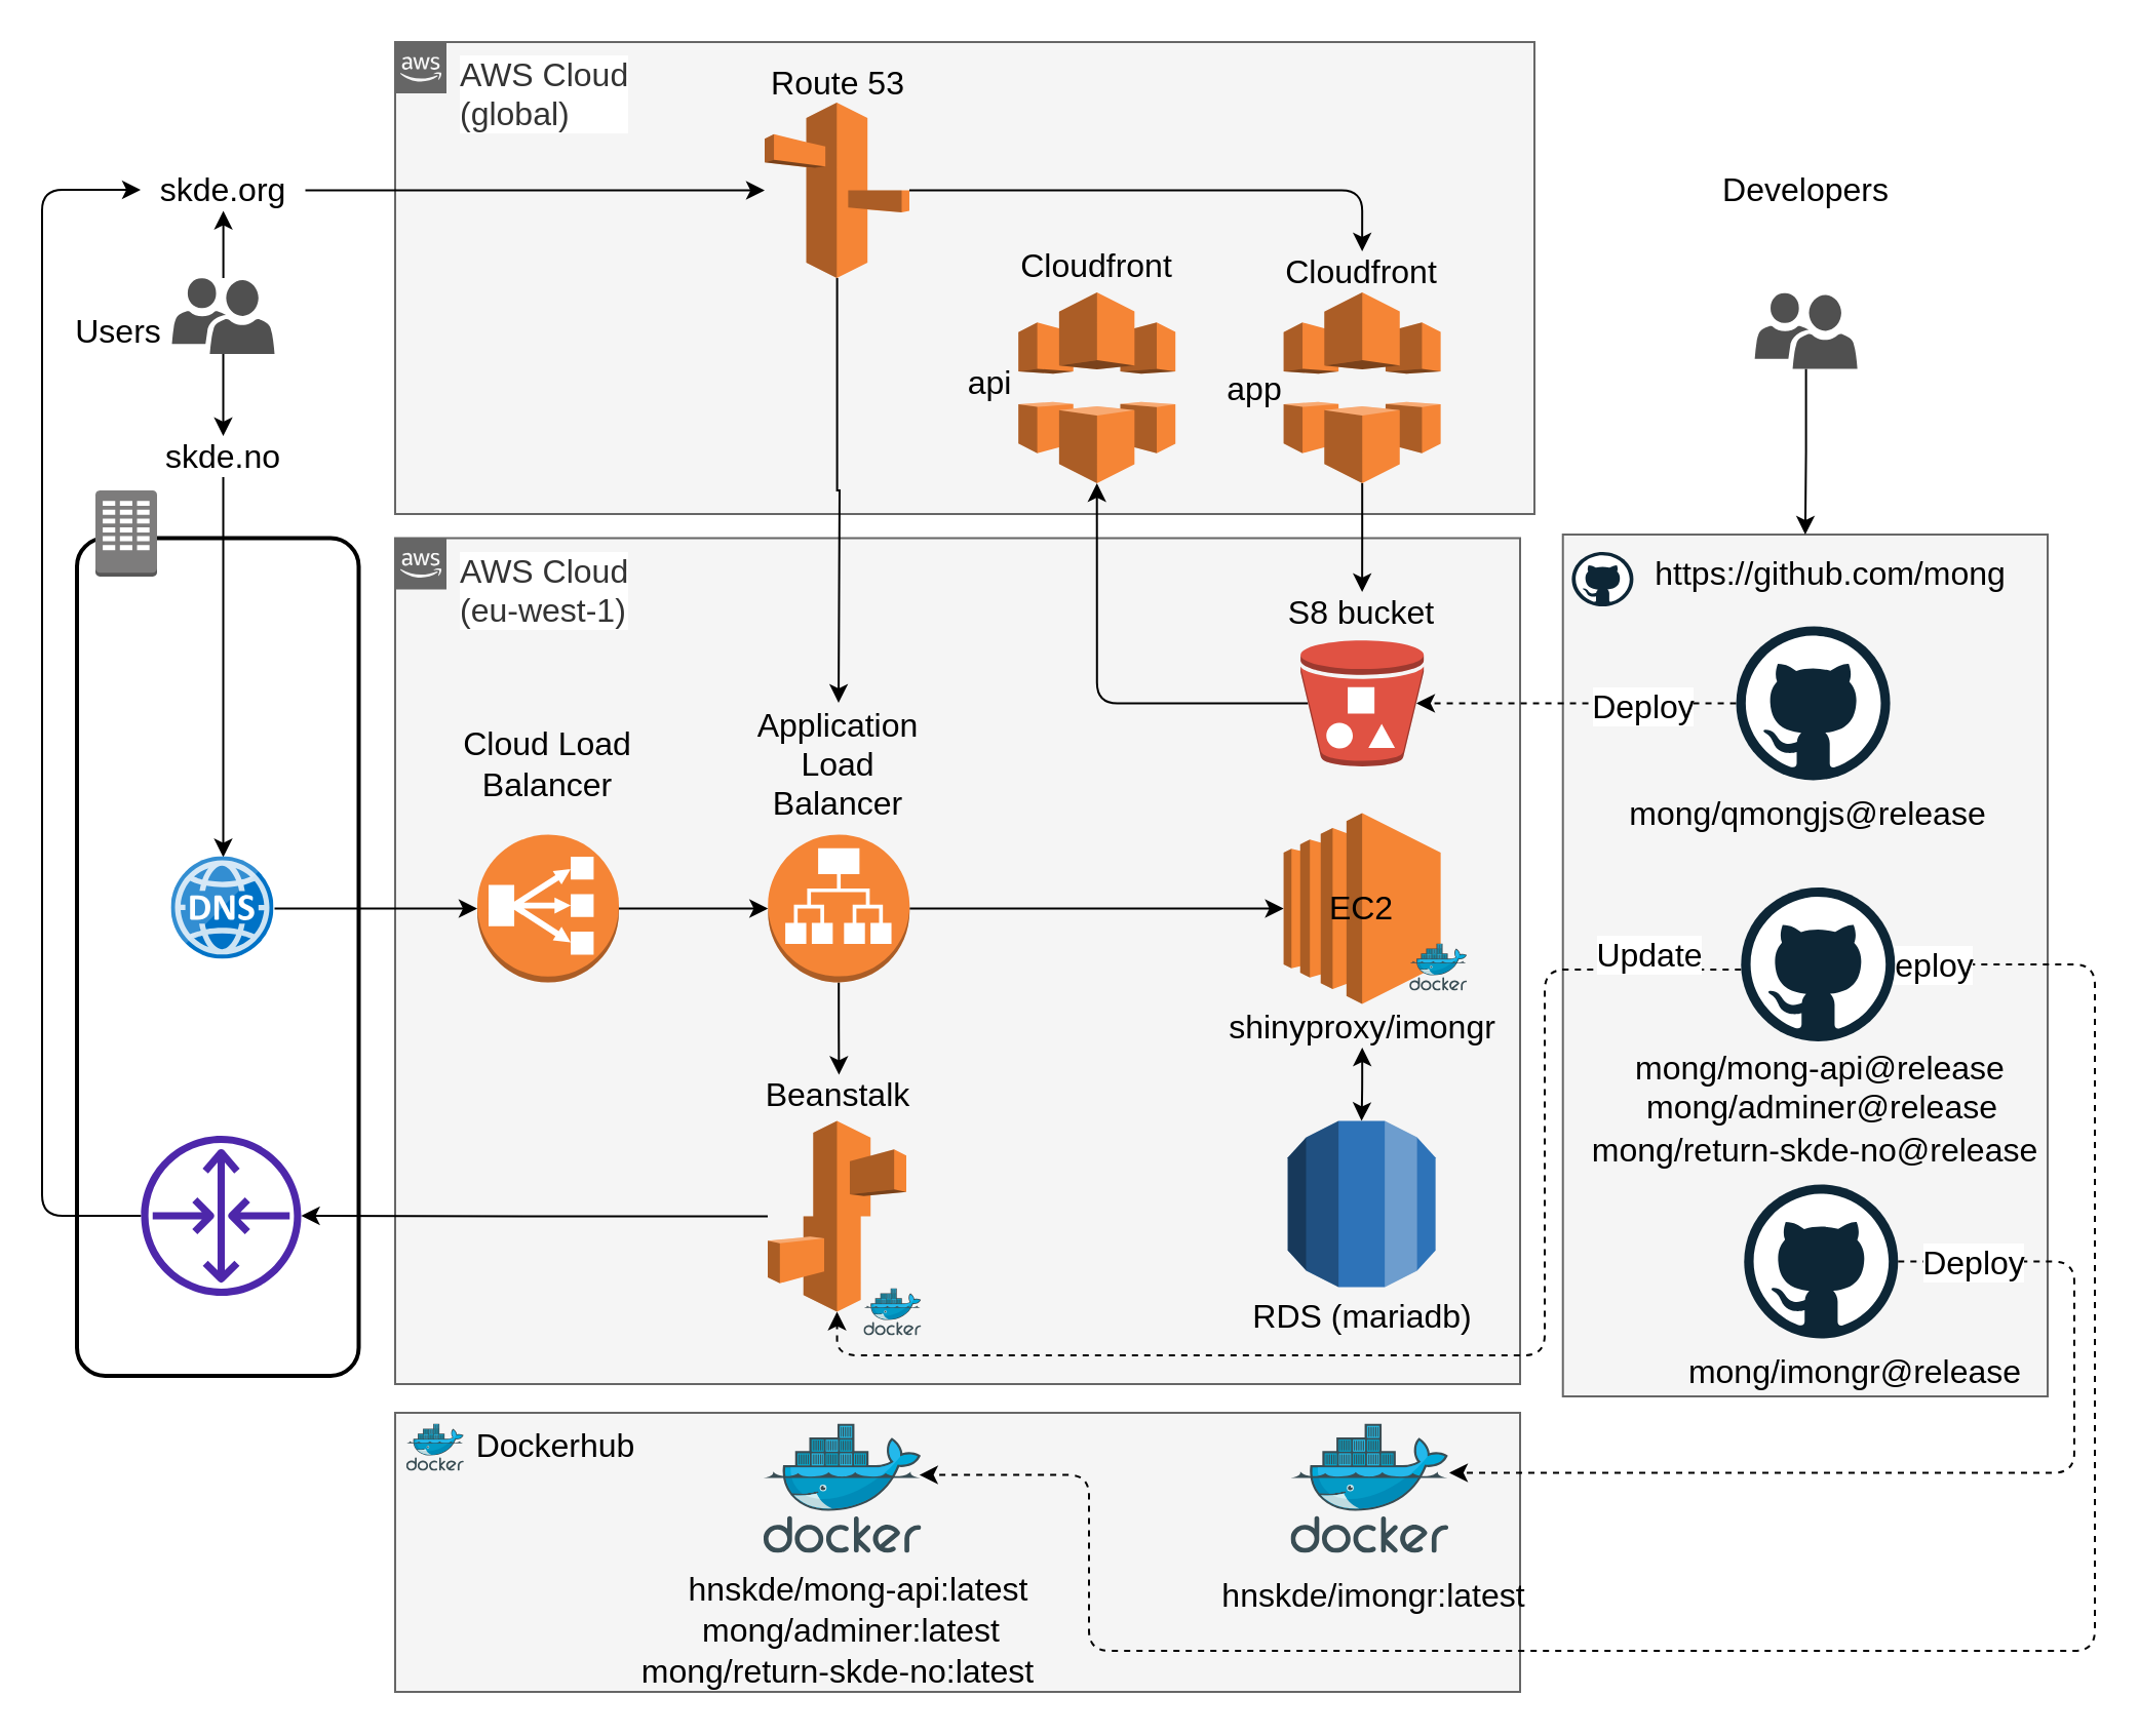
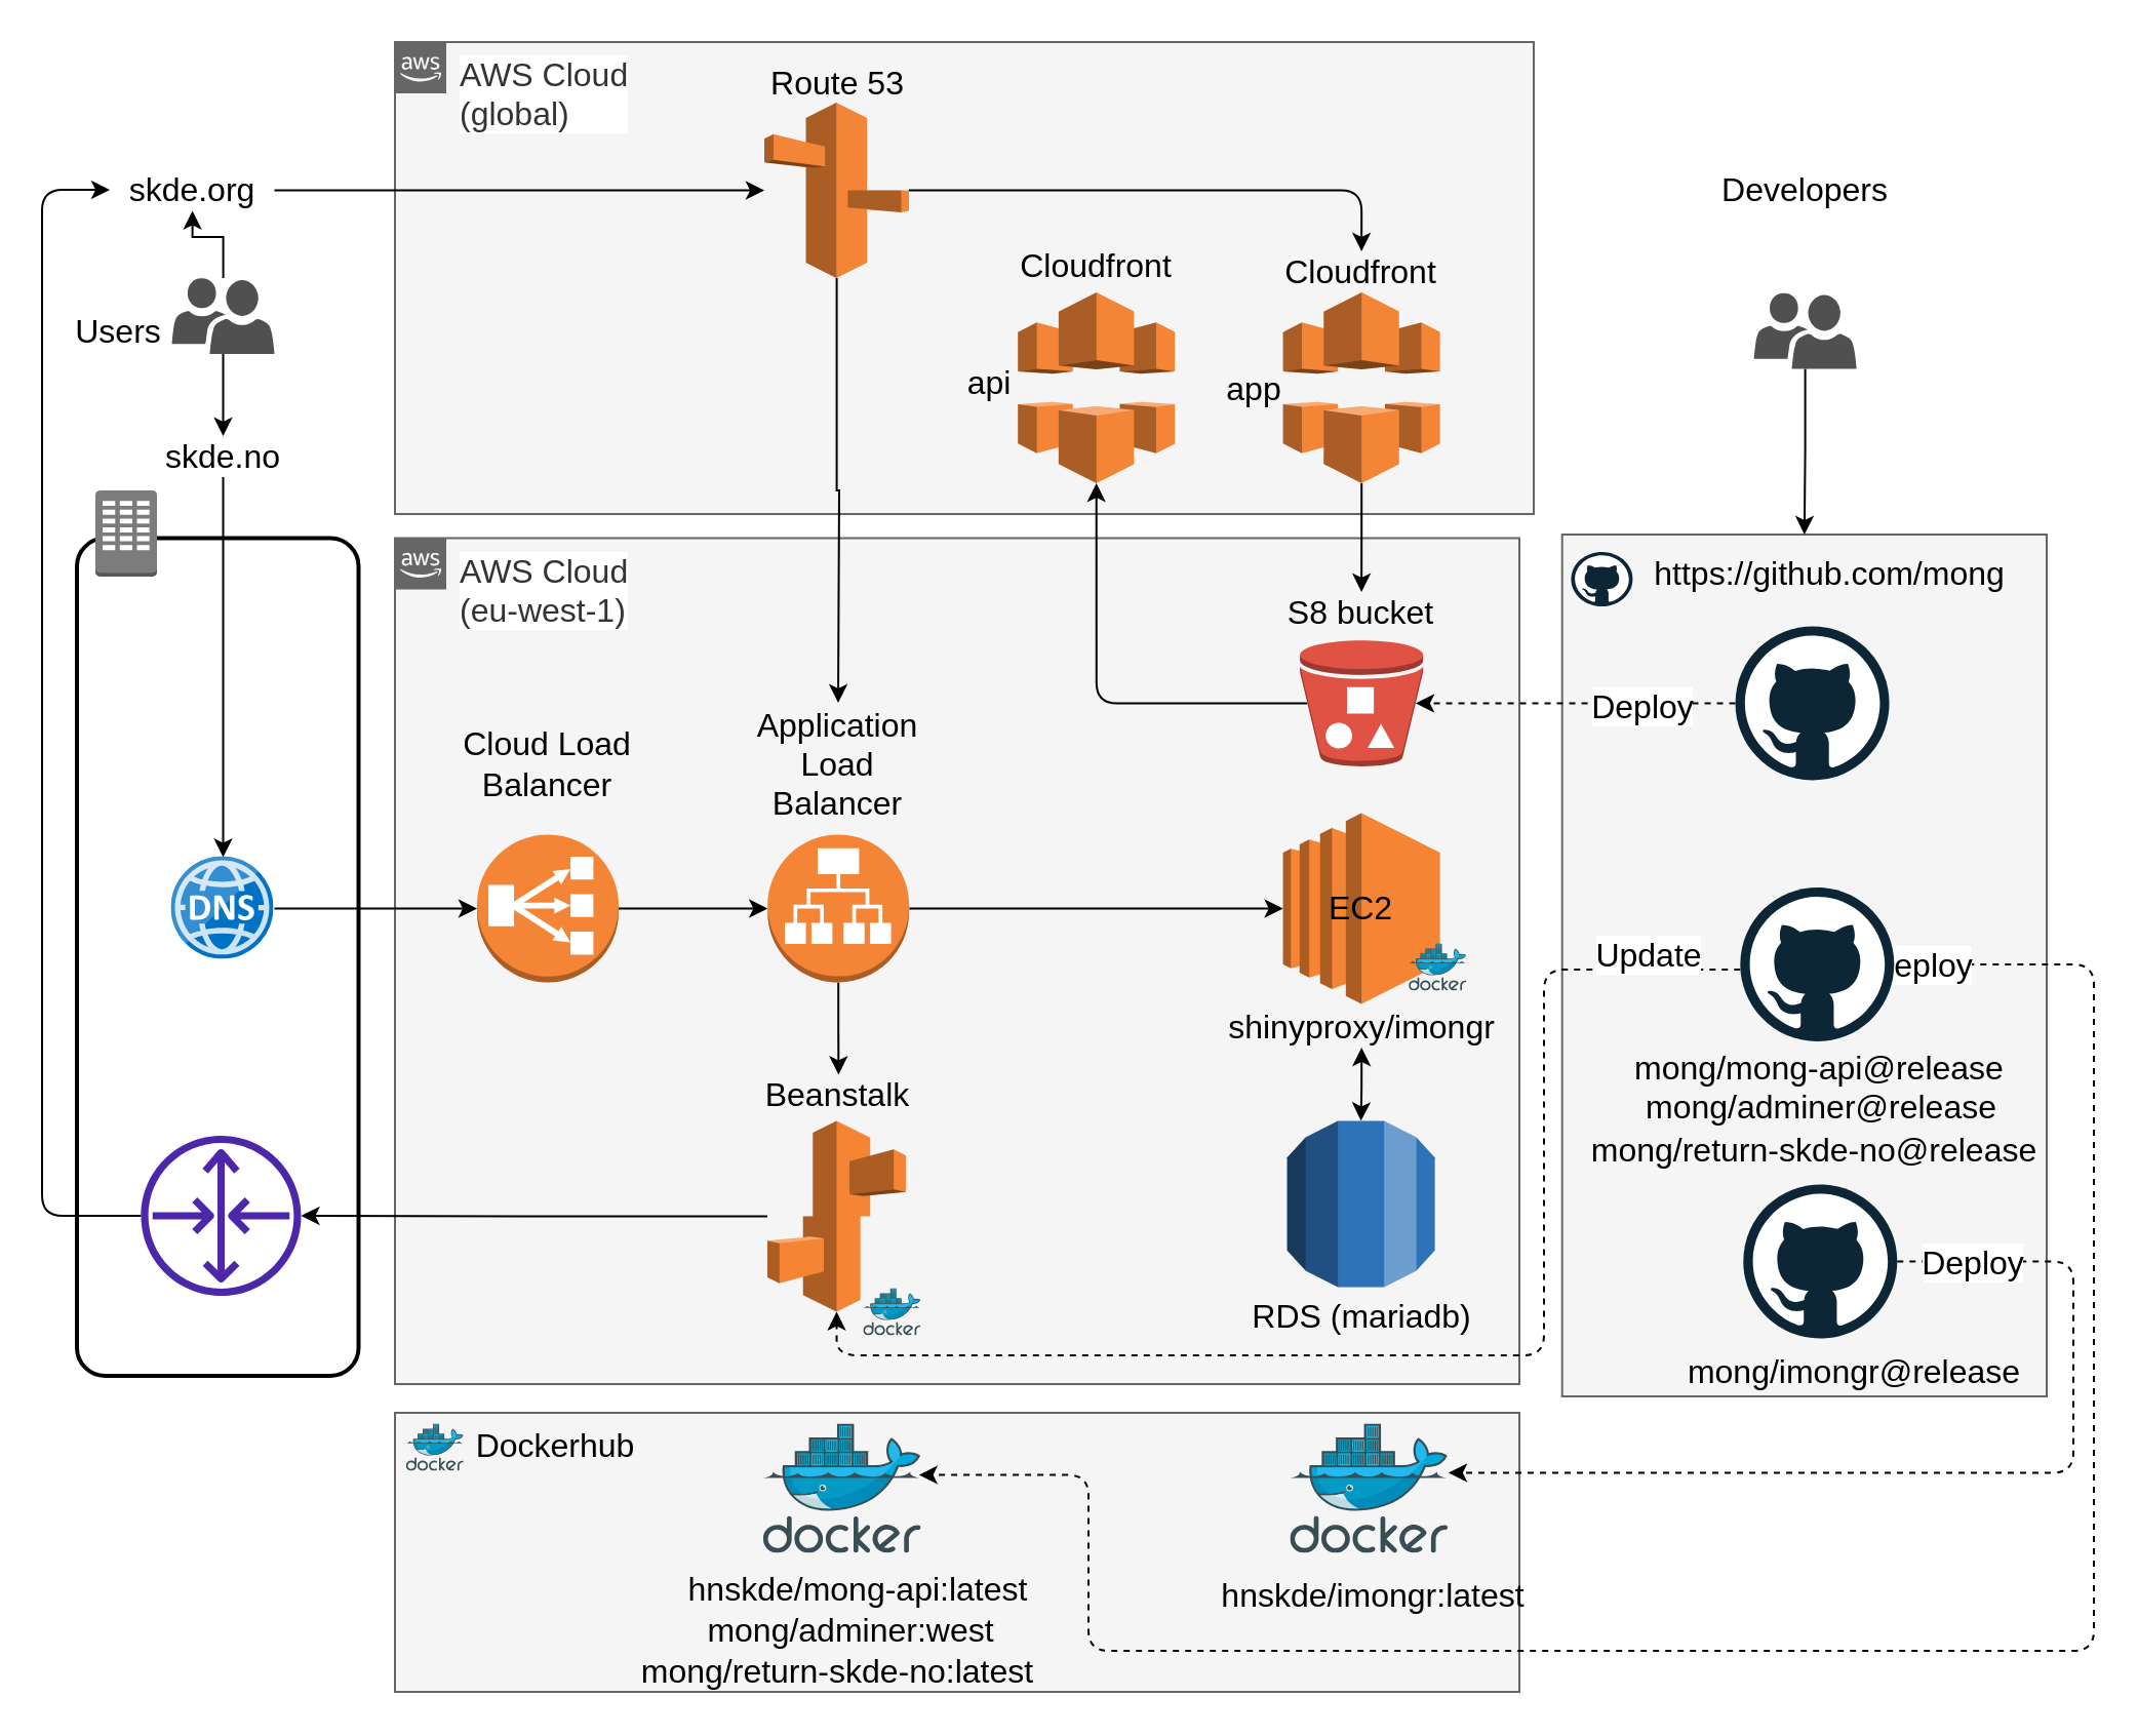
- <mxCell id="54" value="skde.org" style="text;html=1;align=center;verticalAlign=middle;resizable=0;points=[];autosize=1;fontSize=16;" parent="1" vertex="1"><mxGeometry x="68.25" y="82.25" width="80" height="20" as="geometry" /></mxCell>
+ <mxCell id="54" value="skde.org" style="text;html=1;align=center;verticalAlign=middle;resizable=0;points=[];autosize=1;fontSize=16;" parent="1" vertex="1"><mxGeometry x="53.25" y="82.25" width="80" height="20" as="geometry" /></mxCell>
- <mxCell id="76" value="mong/qmongjs@release" style="text;html=1;strokeColor=none;fillColor=none;align=center;verticalAlign=middle;whiteSpace=wrap;rounded=0;fontSize=16;" vertex="1" parent="1"><mxGeometry x="793.08" y="386.25" width="175" height="20" as="geometry" /></mxCell>
- <mxCell id="79" value="mong/adminer:latest" style="text;html=1;strokeColor=none;fillColor=none;align=center;verticalAlign=middle;whiteSpace=wrap;rounded=0;fontSize=16;" vertex="1" parent="1"><mxGeometry x="312.41" y="783.75" width="205" height="20" as="geometry" /></mxCell>
+ <mxCell id="79" value="mong/adminer:west" style="text;html=1;strokeColor=none;fillColor=none;align=center;verticalAlign=middle;whiteSpace=wrap;rounded=0;fontSize=16;" vertex="1" parent="1"><mxGeometry x="312.41" y="783.75" width="205" height="20" as="geometry" /></mxCell>
